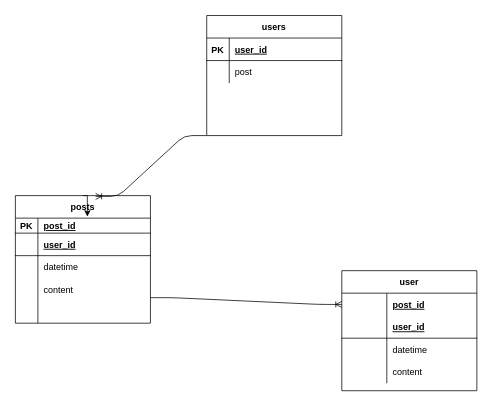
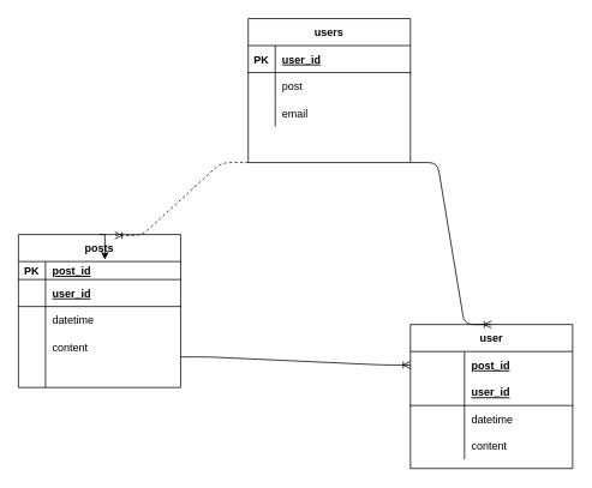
+ <mxCell id="11" value="email" style="shape=partialRectangle;connectable=0;fillColor=none;top=0;left=0;bottom=0;right=0;align=left;spacingLeft=6;overflow=hidden;" parent="9" vertex="1"><mxGeometry x="30" width="150" height="30" as="geometry"><mxRectangle width="150" height="30" as="alternateBounds" /></mxGeometry></mxCell>
- <mxCell id="41" value="" style="edgeStyle=entityRelationEdgeStyle;fontSize=12;html=1;endArrow=ERoneToMany;exitX=0;exitY=1;exitDx=0;exitDy=0;entryX=0.594;entryY=0.006;entryDx=0;entryDy=0;entryPerimeter=0;" parent="1" source="2" target="25" edge="1"><mxGeometry width="100" height="100" relative="1" as="geometry"><mxPoint x="280" y="270" as="sourcePoint" /><mxPoint x="380" y="170" as="targetPoint" /></mxGeometry></mxCell>
+ <mxCell id="41" value="" style="edgeStyle=entityRelationEdgeStyle;fontSize=12;html=1;endArrow=ERoneToMany;exitX=0;exitY=1;exitDx=0;exitDy=0;entryX=0.594;entryY=0.006;entryDx=0;entryDy=0;entryPerimeter=0;dashed=1;" parent="1" source="2" target="25" edge="1"><mxGeometry width="100" height="100" relative="1" as="geometry"><mxPoint x="280" y="270" as="sourcePoint" /><mxPoint x="380" y="170" as="targetPoint" /></mxGeometry></mxCell>
+ <mxCell id="42" value="" style="edgeStyle=entityRelationEdgeStyle;fontSize=12;html=1;endArrow=ERoneToMany;exitX=1;exitY=1;exitDx=0;exitDy=0;entryX=0.5;entryY=0;entryDx=0;entryDy=0;" parent="1" source="2" target="14" edge="1"><mxGeometry width="100" height="100" relative="1" as="geometry"><mxPoint x="410" y="250" as="sourcePoint" /><mxPoint x="510" y="150" as="targetPoint" /></mxGeometry></mxCell>
